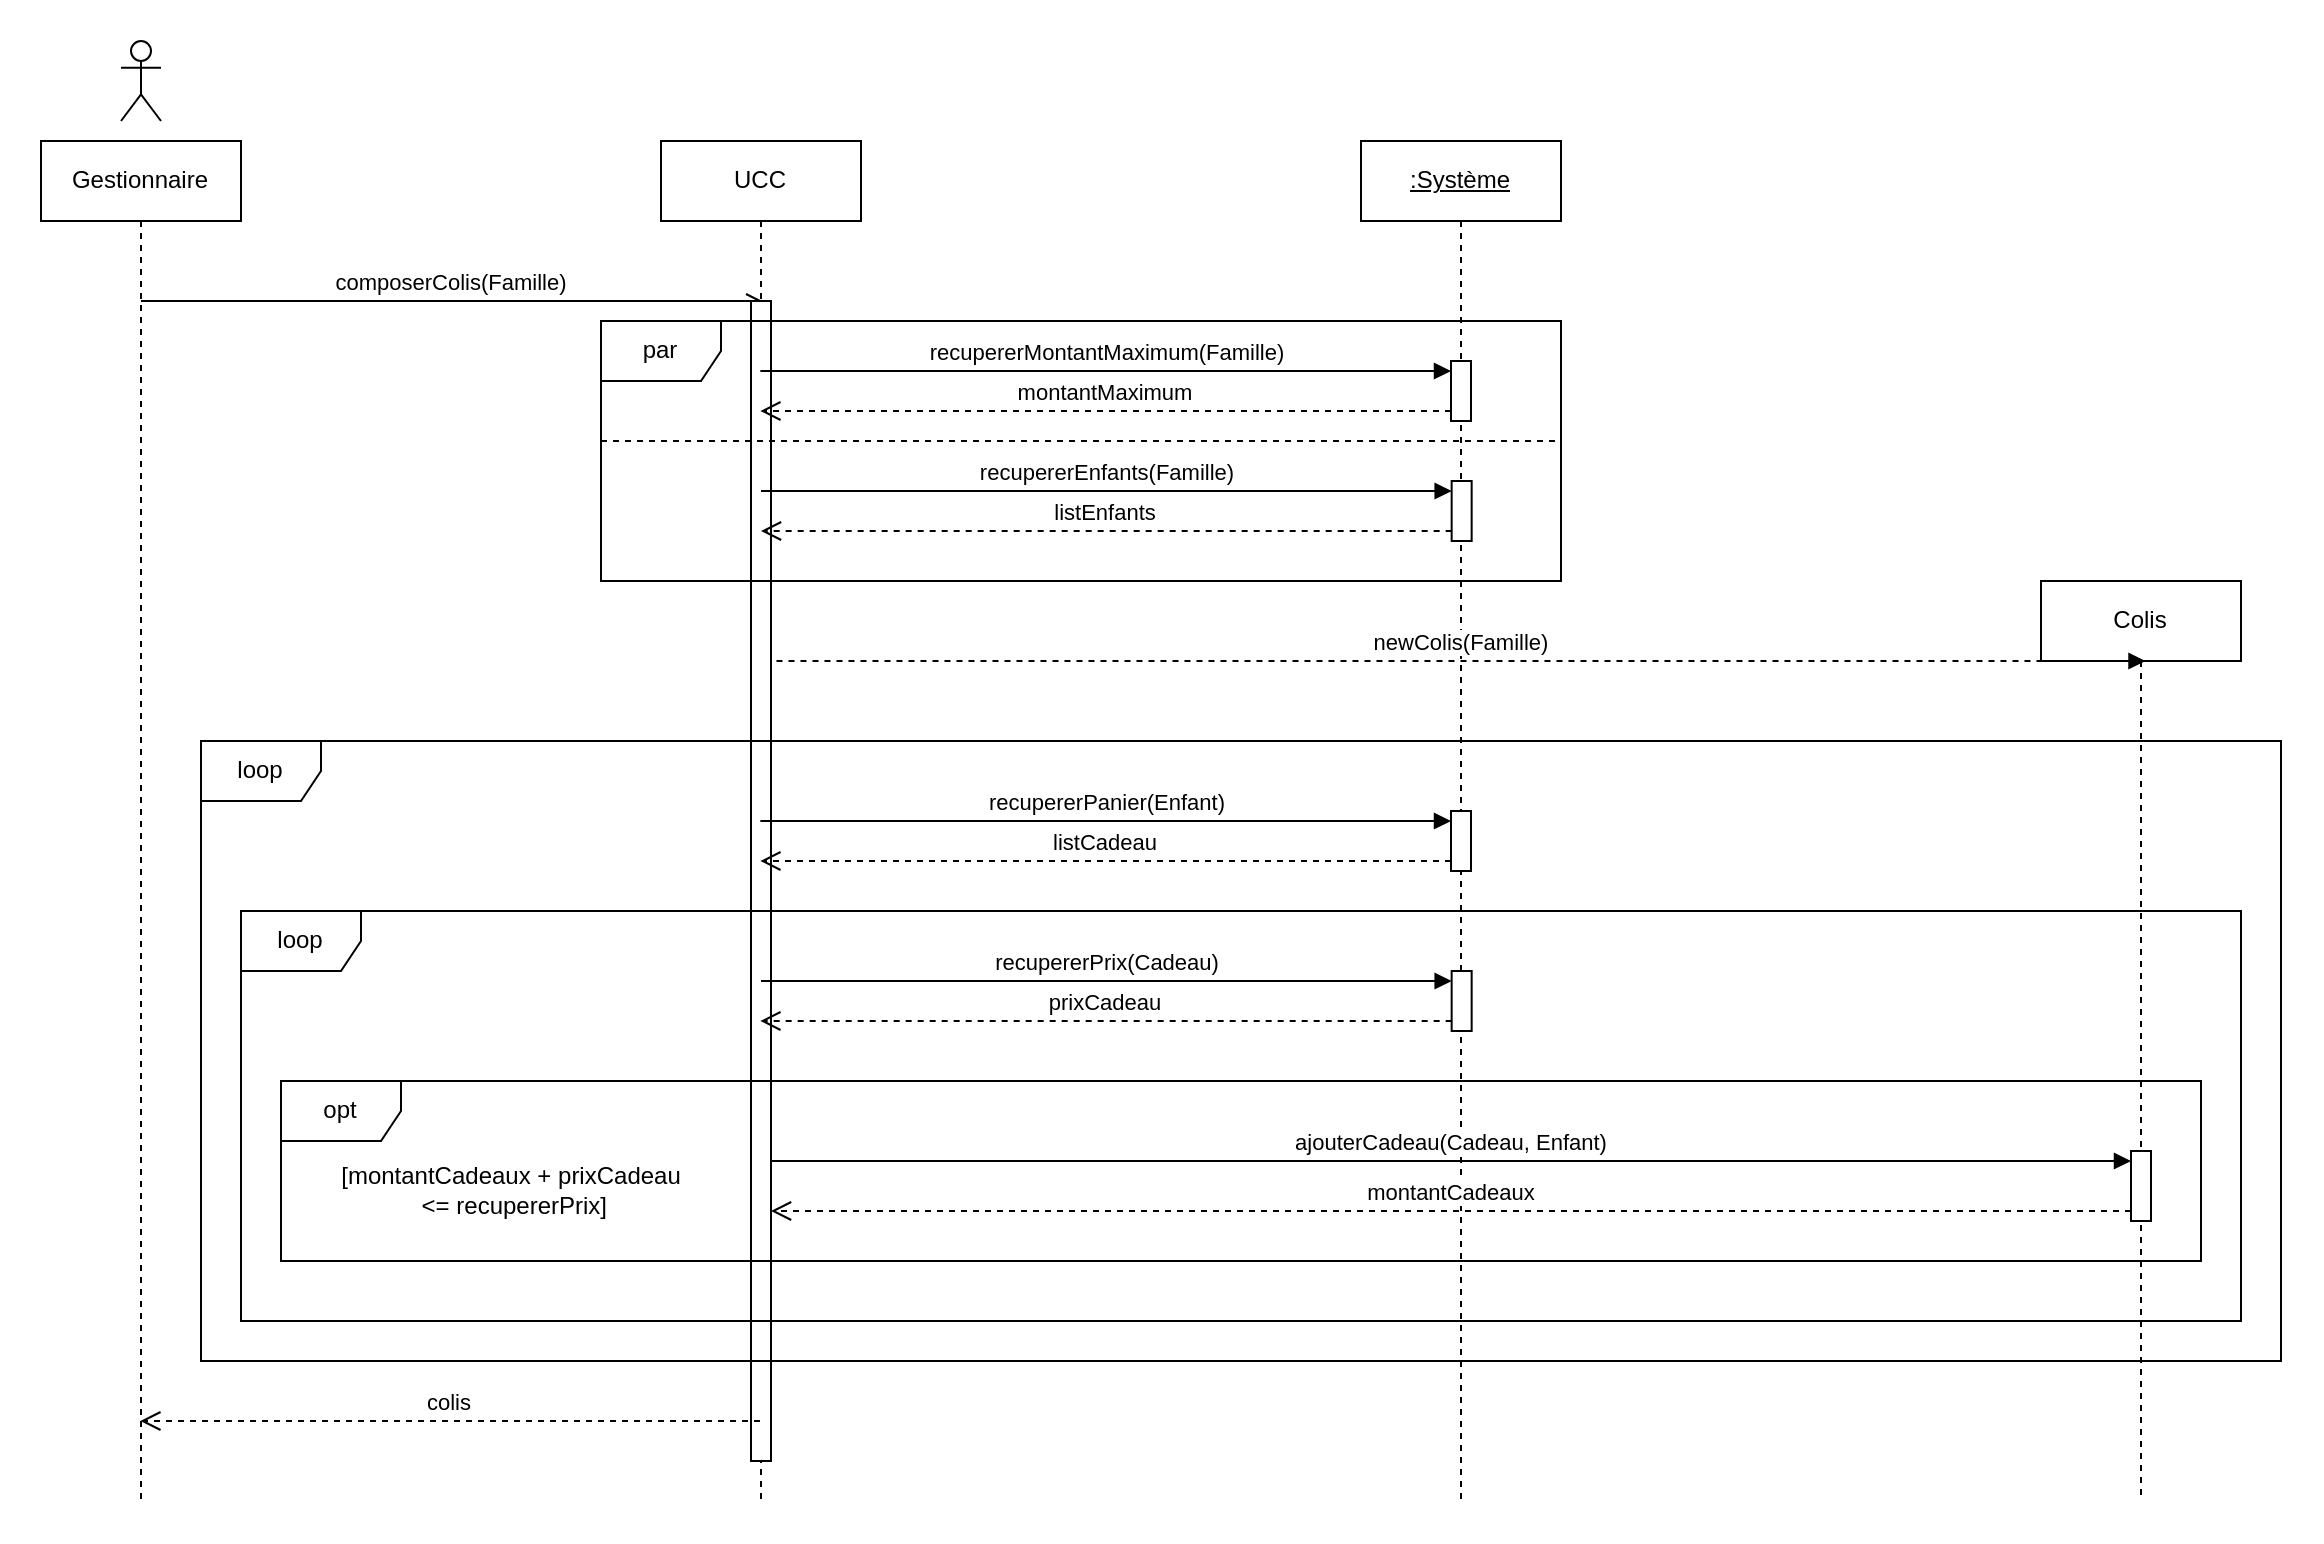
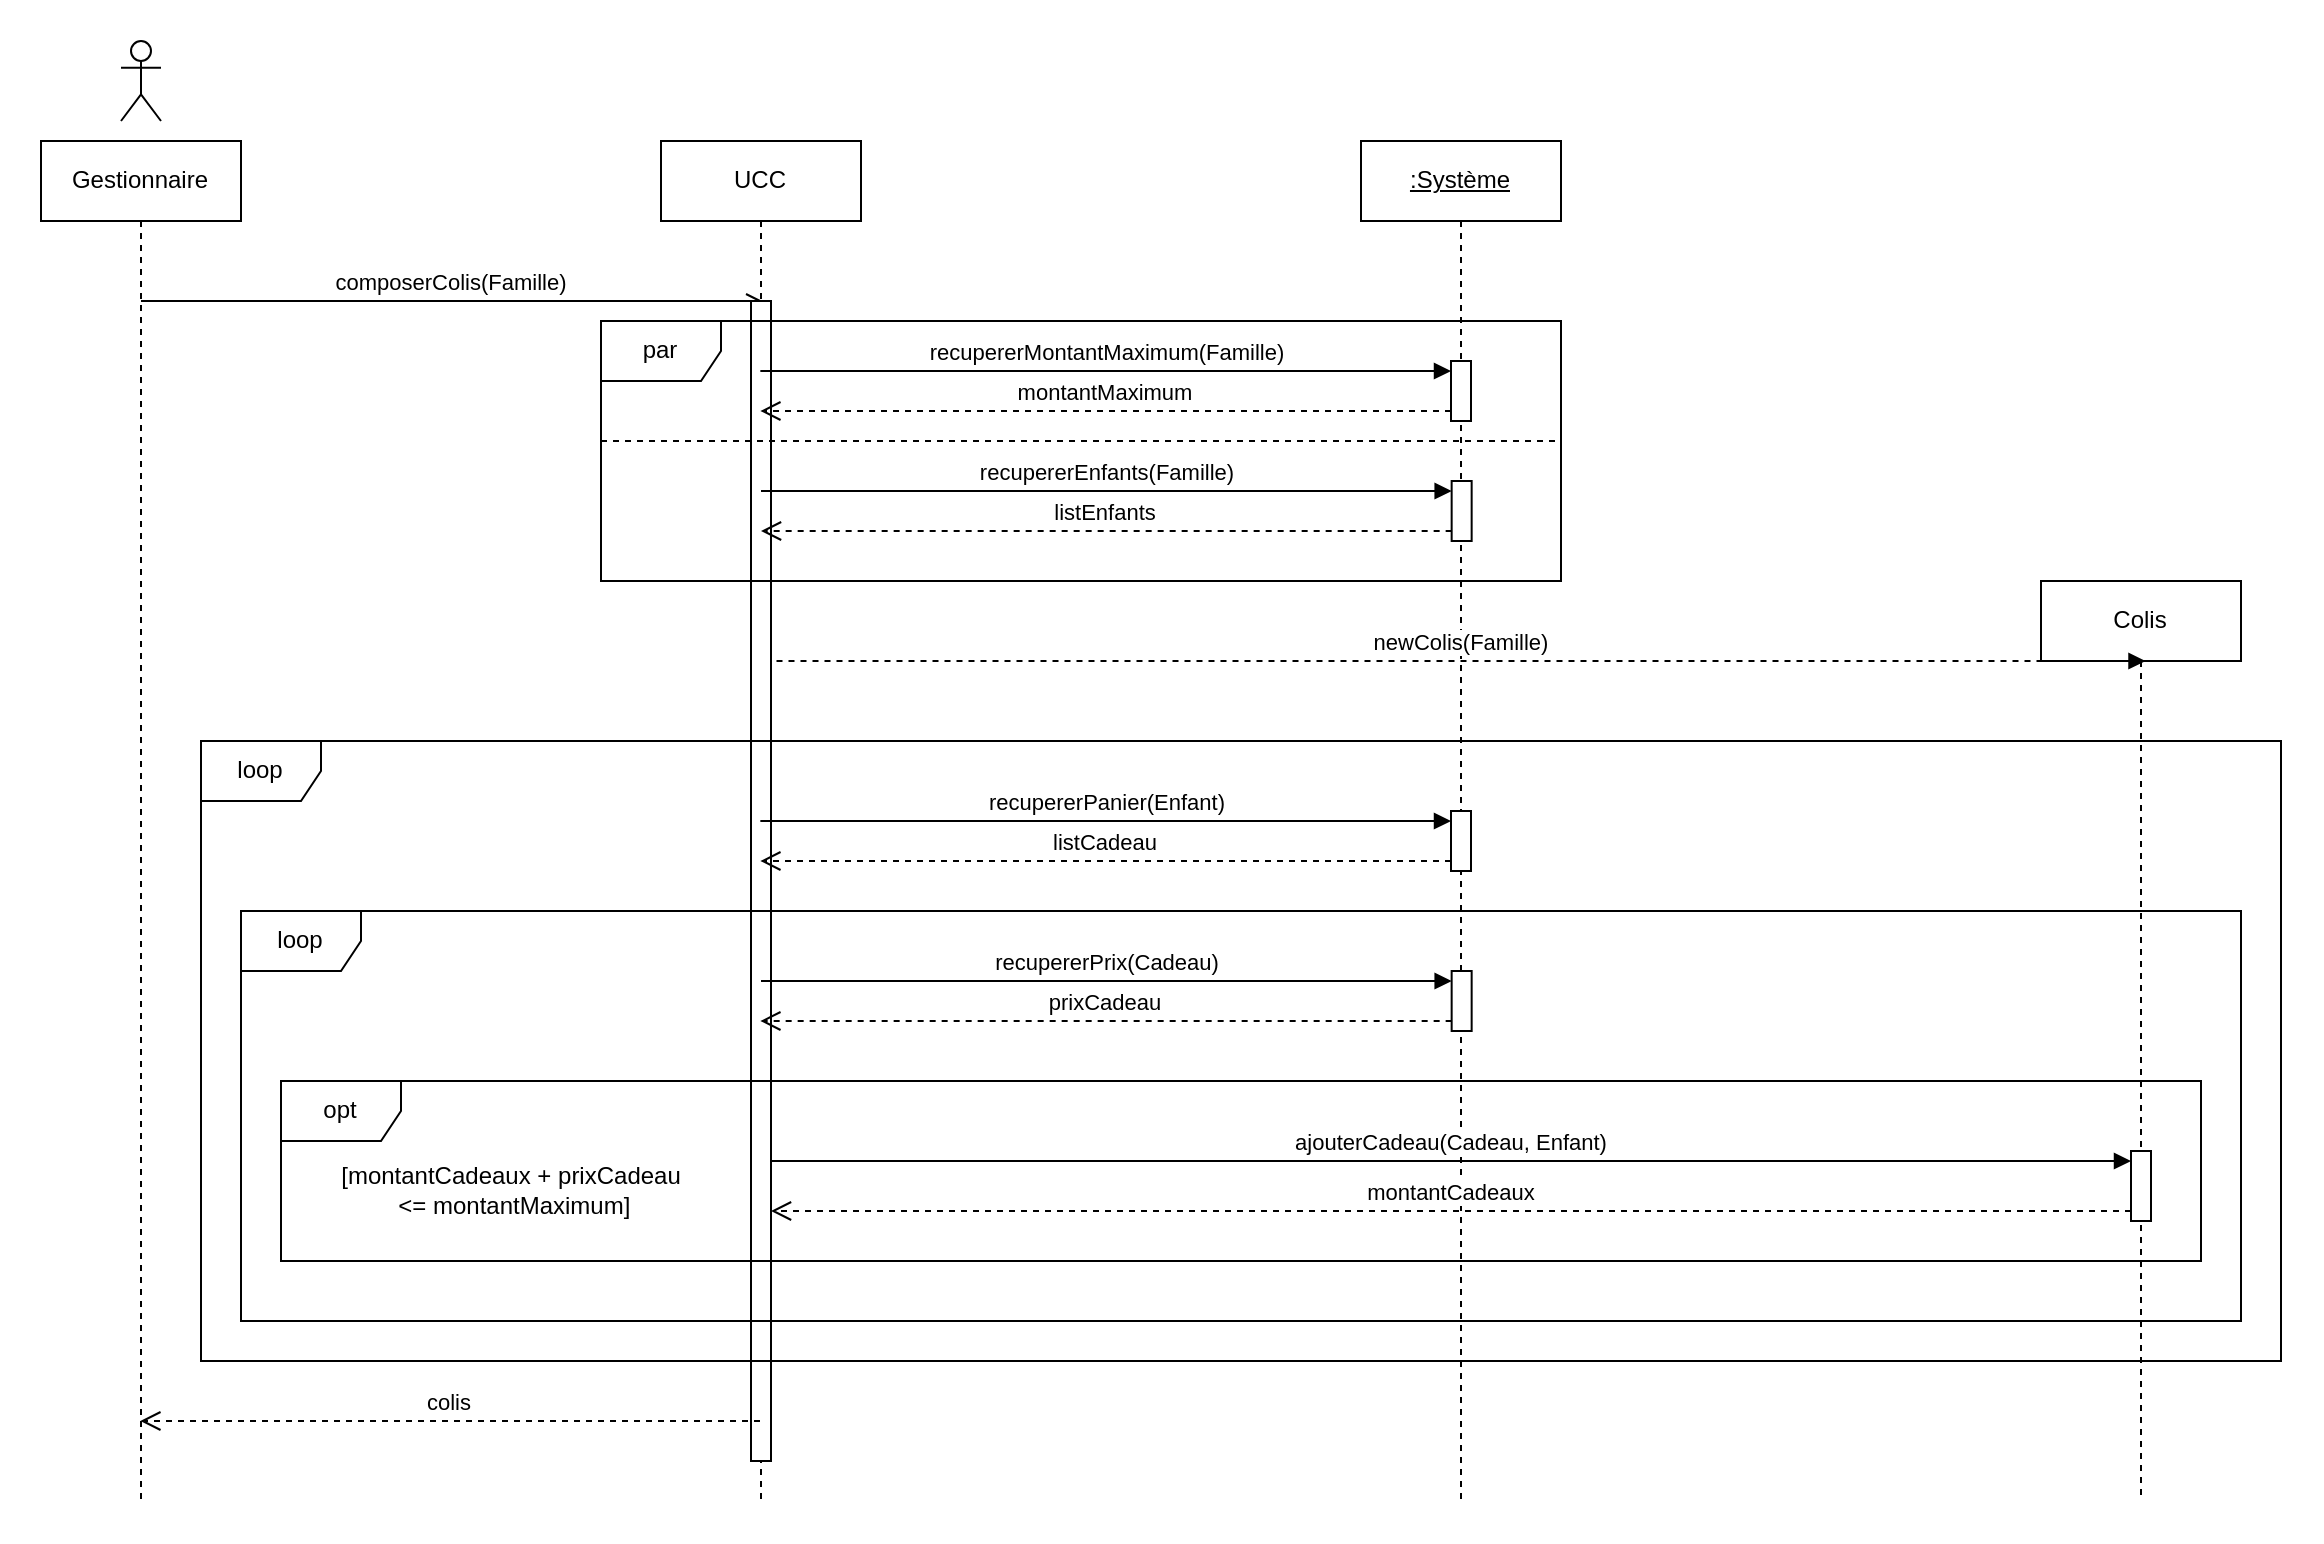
- <mxCell id="30" value="[montantCadeaux + prixCadeau&lt;div&gt;&amp;nbsp;&amp;lt;= recupererPrix]&lt;/div&gt;" style="text;html=1;align=center;verticalAlign=middle;resizable=0;points=[];autosize=1;strokeColor=none;fillColor=none;" vertex="1" parent="1"><mxGeometry x="160" y="575" width="190" height="40" as="geometry" /></mxCell>
+ <mxCell id="30" value="[montantCadeaux + prixCadeau&lt;div&gt;&amp;nbsp;&amp;lt;= montantMaximum]&lt;/div&gt;" style="text;html=1;align=center;verticalAlign=middle;resizable=0;points=[];autosize=1;strokeColor=none;fillColor=none;" vertex="1" parent="1"><mxGeometry x="160" y="575" width="190" height="40" as="geometry" /></mxCell>
